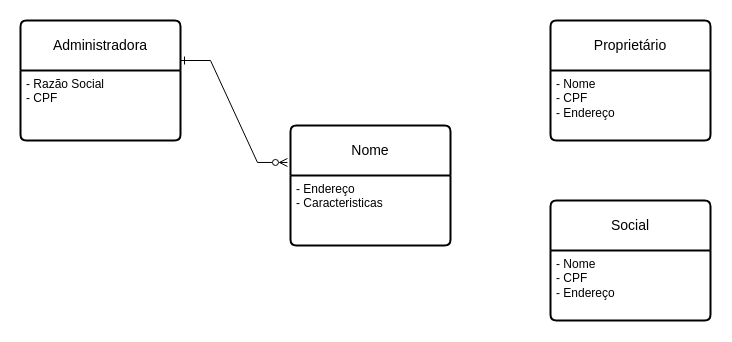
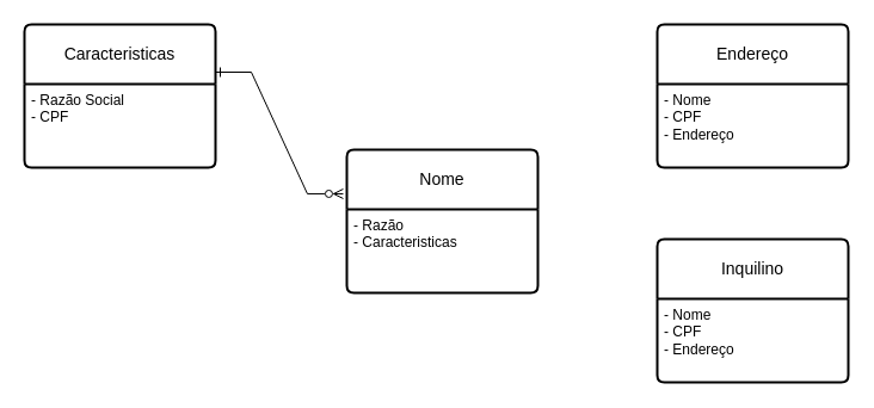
- <mxCell id="2" value="Administradora" style="swimlane;childLayout=stackLayout;horizontal=1;startSize=50;horizontalStack=0;rounded=1;fontSize=14;fontStyle=0;strokeWidth=2;resizeParent=0;resizeLast=1;shadow=0;dashed=0;align=center;arcSize=4;whiteSpace=wrap;html=1;" vertex="1" parent="1"><mxGeometry x="20" y="20" width="160" height="120" as="geometry" /></mxCell>
+ <mxCell id="2" value="Caracteristicas" style="swimlane;childLayout=stackLayout;horizontal=1;startSize=50;horizontalStack=0;rounded=1;fontSize=14;fontStyle=0;strokeWidth=2;resizeParent=0;resizeLast=1;shadow=0;dashed=0;align=center;arcSize=4;whiteSpace=wrap;html=1;" vertex="1" parent="1"><mxGeometry x="20" y="20" width="160" height="120" as="geometry" /></mxCell>
- <mxCell id="6" value="Proprietário" style="swimlane;childLayout=stackLayout;horizontal=1;startSize=50;horizontalStack=0;rounded=1;fontSize=14;fontStyle=0;strokeWidth=2;resizeParent=0;resizeLast=1;shadow=0;dashed=0;align=center;arcSize=4;whiteSpace=wrap;html=1;" vertex="1" parent="1"><mxGeometry x="550" y="20" width="160" height="120" as="geometry" /></mxCell>
+ <mxCell id="6" value="Endereço" style="swimlane;childLayout=stackLayout;horizontal=1;startSize=50;horizontalStack=0;rounded=1;fontSize=14;fontStyle=0;strokeWidth=2;resizeParent=0;resizeLast=1;shadow=0;dashed=0;align=center;arcSize=4;whiteSpace=wrap;html=1;" vertex="1" parent="1"><mxGeometry x="550" y="20" width="160" height="120" as="geometry" /></mxCell>
- <mxCell id="5" value="- Endereço&lt;br&gt;- Caracteristicas" style="align=left;strokeColor=none;fillColor=none;spacingLeft=4;fontSize=12;verticalAlign=top;resizable=0;rotatable=0;part=1;html=1;" vertex="1" parent="4"><mxGeometry y="50" width="160" height="70" as="geometry" /></mxCell>
+ <mxCell id="5" value="- Razão&lt;br&gt;- Caracteristicas" style="align=left;strokeColor=none;fillColor=none;spacingLeft=4;fontSize=12;verticalAlign=top;resizable=0;rotatable=0;part=1;html=1;" vertex="1" parent="4"><mxGeometry y="50" width="160" height="70" as="geometry" /></mxCell>
- <mxCell id="8" value="Social" style="swimlane;childLayout=stackLayout;horizontal=1;startSize=50;horizontalStack=0;rounded=1;fontSize=14;fontStyle=0;strokeWidth=2;resizeParent=0;resizeLast=1;shadow=0;dashed=0;align=center;arcSize=4;whiteSpace=wrap;html=1;" vertex="1" parent="1"><mxGeometry x="550" y="200" width="160" height="120" as="geometry" /></mxCell>
+ <mxCell id="8" value="Inquilino" style="swimlane;childLayout=stackLayout;horizontal=1;startSize=50;horizontalStack=0;rounded=1;fontSize=14;fontStyle=0;strokeWidth=2;resizeParent=0;resizeLast=1;shadow=0;dashed=0;align=center;arcSize=4;whiteSpace=wrap;html=1;" vertex="1" parent="1"><mxGeometry x="550" y="200" width="160" height="120" as="geometry" /></mxCell>
